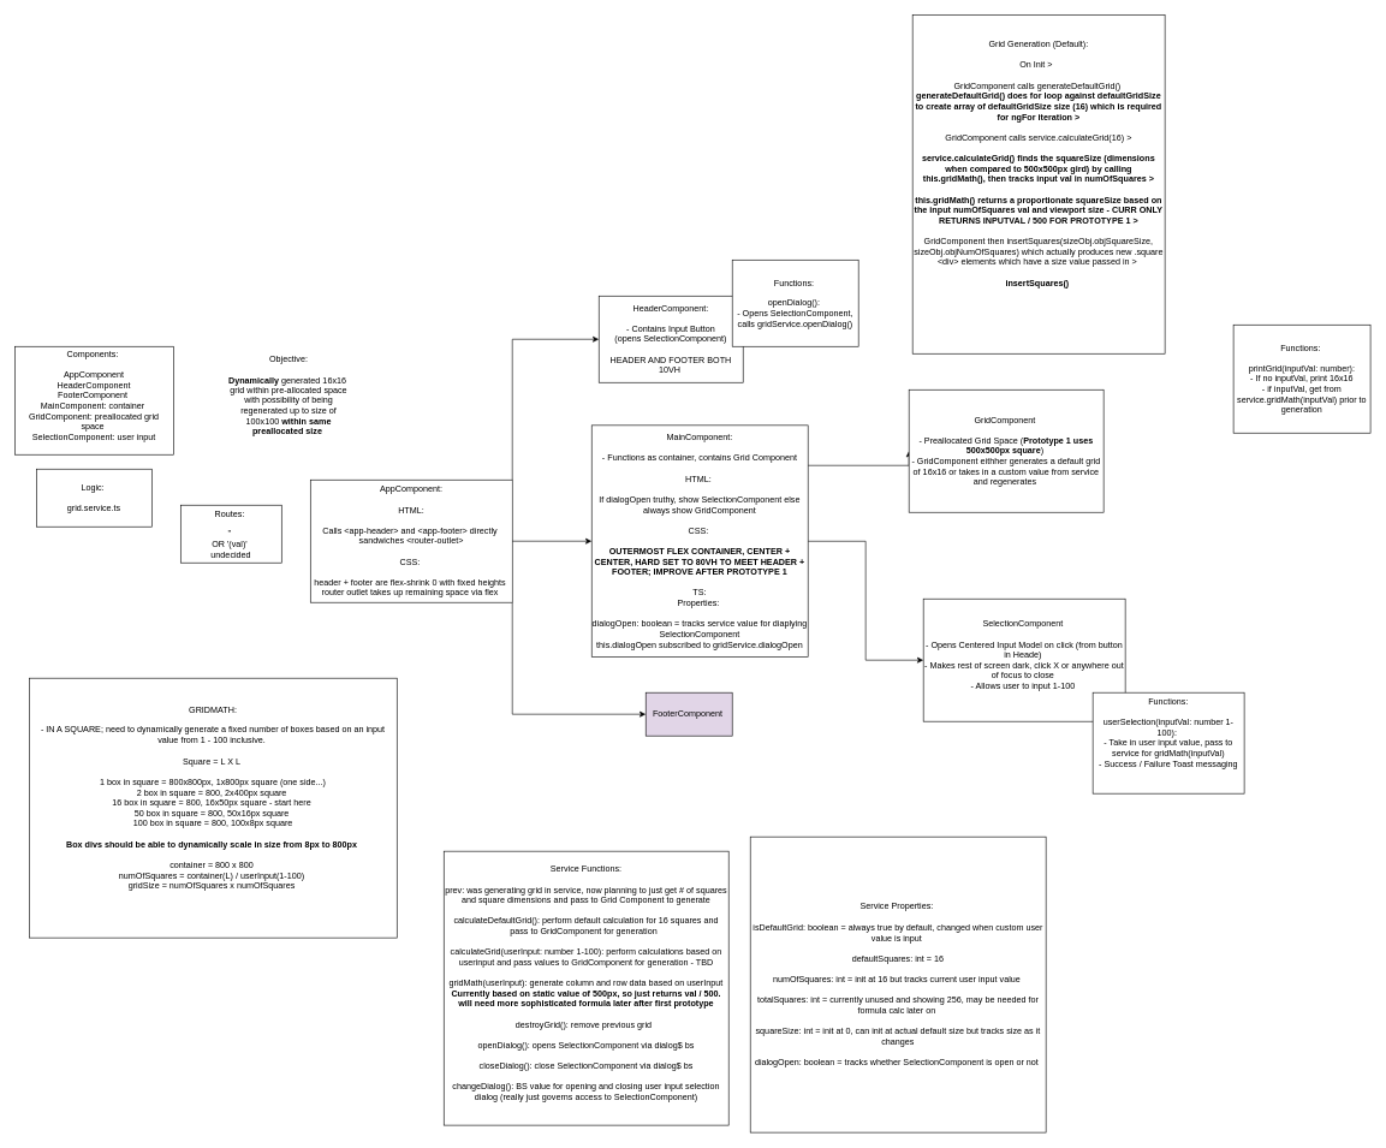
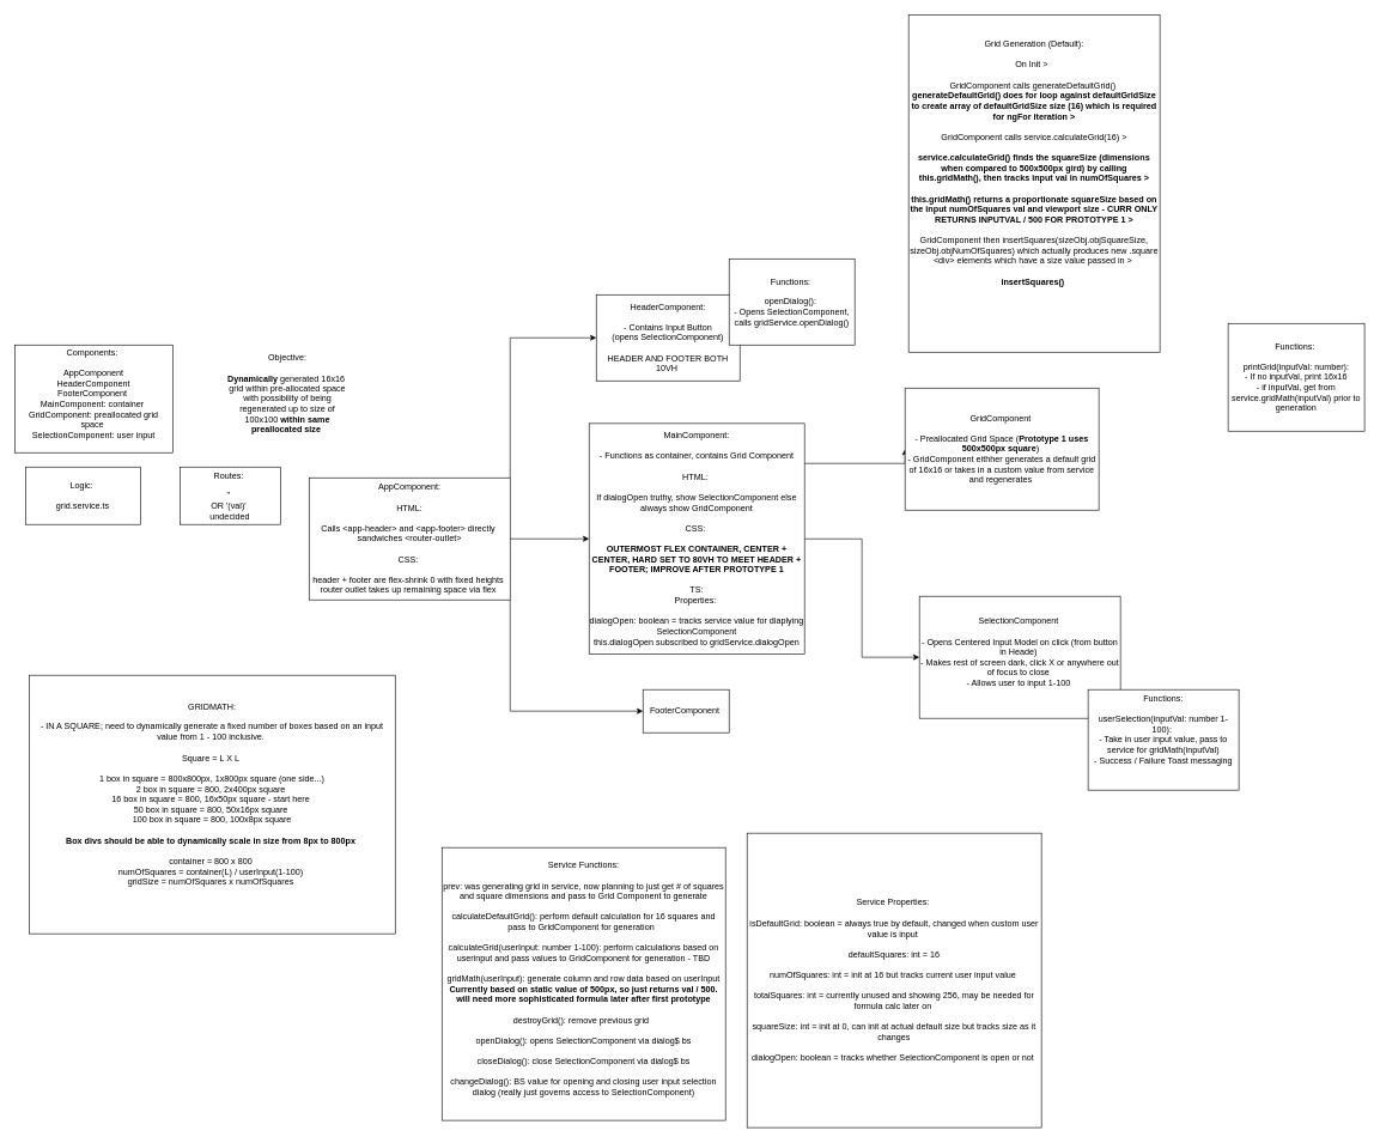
- <mxCell id="4" value="Logic:&amp;nbsp;&lt;div&gt;&lt;br&gt;&lt;/div&gt;&lt;div&gt;grid.service.ts&lt;/div&gt;" style="whiteSpace=wrap;html=1;" parent="1" vertex="1"><mxGeometry x="50" y="650" width="160" height="80" as="geometry" /></mxCell>
+ <mxCell id="4" value="Logic:&amp;nbsp;&lt;div&gt;&lt;br&gt;&lt;/div&gt;&lt;div&gt;grid.service.ts&lt;/div&gt;" style="whiteSpace=wrap;html=1;" parent="1" vertex="1"><mxGeometry x="35" y="650" width="160" height="80" as="geometry" /></mxCell>
- <mxCell id="9" value="Routes:&amp;nbsp;&lt;div&gt;&lt;br&gt;&lt;/div&gt;&lt;div&gt;''&amp;nbsp;&lt;br&gt;OR '(val)'&amp;nbsp;&lt;br&gt;undecided&lt;/div&gt;" style="whiteSpace=wrap;html=1;" parent="1" vertex="1"><mxGeometry x="250" y="700" width="140" height="80" as="geometry" /></mxCell>
+ <mxCell id="9" value="Routes:&amp;nbsp;&lt;div&gt;&lt;br&gt;&lt;/div&gt;&lt;div&gt;''&amp;nbsp;&lt;br&gt;OR '(val)'&amp;nbsp;&lt;br&gt;undecided&lt;/div&gt;" style="whiteSpace=wrap;html=1;" parent="1" vertex="1"><mxGeometry x="250" y="650" width="140" height="80" as="geometry" /></mxCell>
- <mxCell id="14" value="FooterComponent&amp;nbsp;" style="whiteSpace=wrap;html=1;fillColor=#e1d5e7;" parent="1" vertex="1"><mxGeometry x="895" y="960" width="120" height="60" as="geometry" /></mxCell>
+ <mxCell id="14" value="FooterComponent&amp;nbsp;" style="whiteSpace=wrap;html=1;" parent="1" vertex="1"><mxGeometry x="895" y="960" width="120" height="60" as="geometry" /></mxCell>
